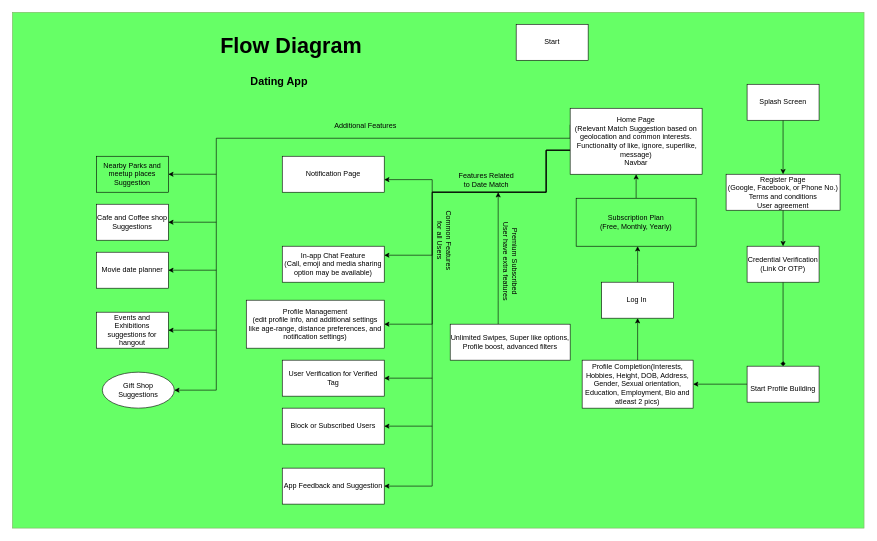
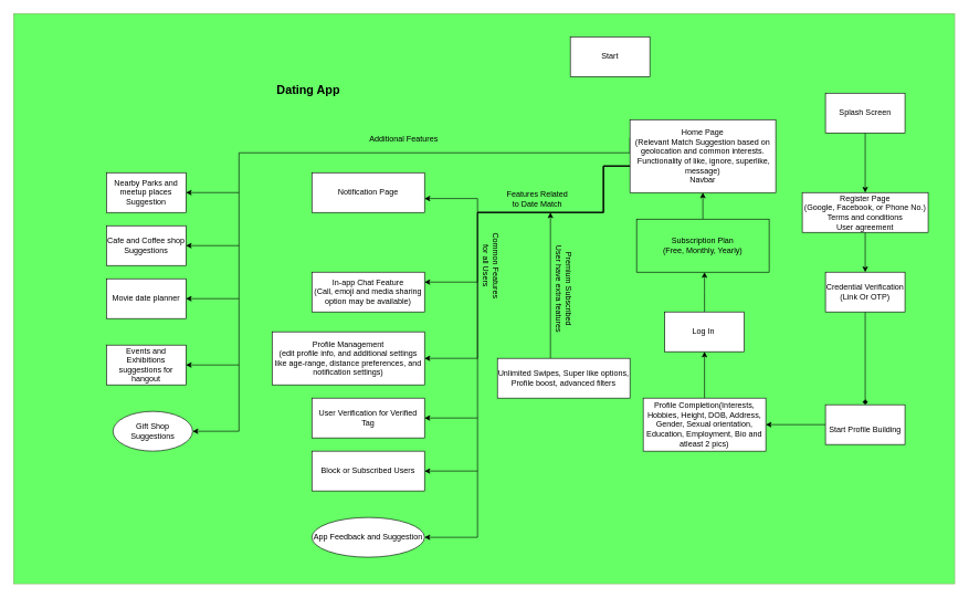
- <mxCell id="3" value="Start" style="rounded=0;whiteSpace=wrap;html=1;" parent="1" vertex="1"><mxGeometry x="860" y="40" width="120" height="60" as="geometry" /></mxCell>
+ <mxCell id="3" value="Start" style="rounded=0;whiteSpace=wrap;html=1;" parent="1" vertex="1"><mxGeometry x="860" y="55" width="120" height="60" as="geometry" /></mxCell>
- <mxCell id="4" value="&lt;b&gt;&lt;font style=&quot;font-size: 36px;&quot;&gt;Flow Diagram&lt;/font&gt;&lt;/b&gt;" style="text;html=1;strokeColor=none;fillColor=none;align=center;verticalAlign=middle;whiteSpace=wrap;rounded=0;" parent="1" vertex="1"><mxGeometry x="330" y="30" width="310" height="90" as="geometry" /></mxCell>
- <mxCell id="40" value="Nearby Parks and meetup places Suggestion" style="rounded=0;whiteSpace=wrap;html=1;fillColor=#66ff66;" vertex="1" parent="1"><mxGeometry x="160" y="260" width="120" height="60" as="geometry" /></mxCell>
+ <mxCell id="40" value="Nearby Parks and meetup places Suggestion" style="rounded=0;whiteSpace=wrap;html=1;" vertex="1" parent="1"><mxGeometry x="160" y="260" width="120" height="60" as="geometry" /></mxCell>
- <mxCell id="33" value="App Feedback and Suggestion" style="rounded=0;whiteSpace=wrap;html=1;" parent="1" vertex="1"><mxGeometry x="470" y="780" width="170" height="60" as="geometry" /></mxCell>
+ <mxCell id="33" value="App Feedback and Suggestion" style="ellipse;whiteSpace=wrap;html=1;" parent="1" vertex="1"><mxGeometry x="470" y="780" width="170" height="60" as="geometry" /></mxCell>
